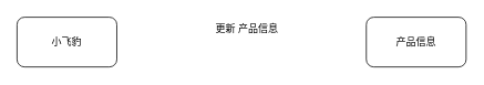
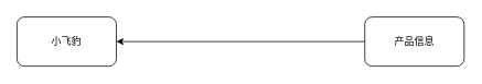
- <mxCell id="5" value="更新 产品信息" style="text;html=1;resizable=0;points=[];autosize=1;align=left;verticalAlign=top;spacingTop=-4;" vertex="1" parent="1"><mxGeometry x="257" y="24" width="90" height="20" as="geometry" /></mxCell>
+ <mxCell id="4" value="" style="endArrow=classic;html=1;entryX=1;entryY=0.5;entryDx=0;entryDy=0;exitX=0;exitY=0.5;exitDx=0;exitDy=0;" edge="1" parent="1" source="2" target="3"><mxGeometry width="50" height="50" relative="1" as="geometry"><mxPoint x="320" y="140" as="sourcePoint" /><mxPoint x="370" y="90" as="targetPoint" /></mxGeometry></mxCell>
